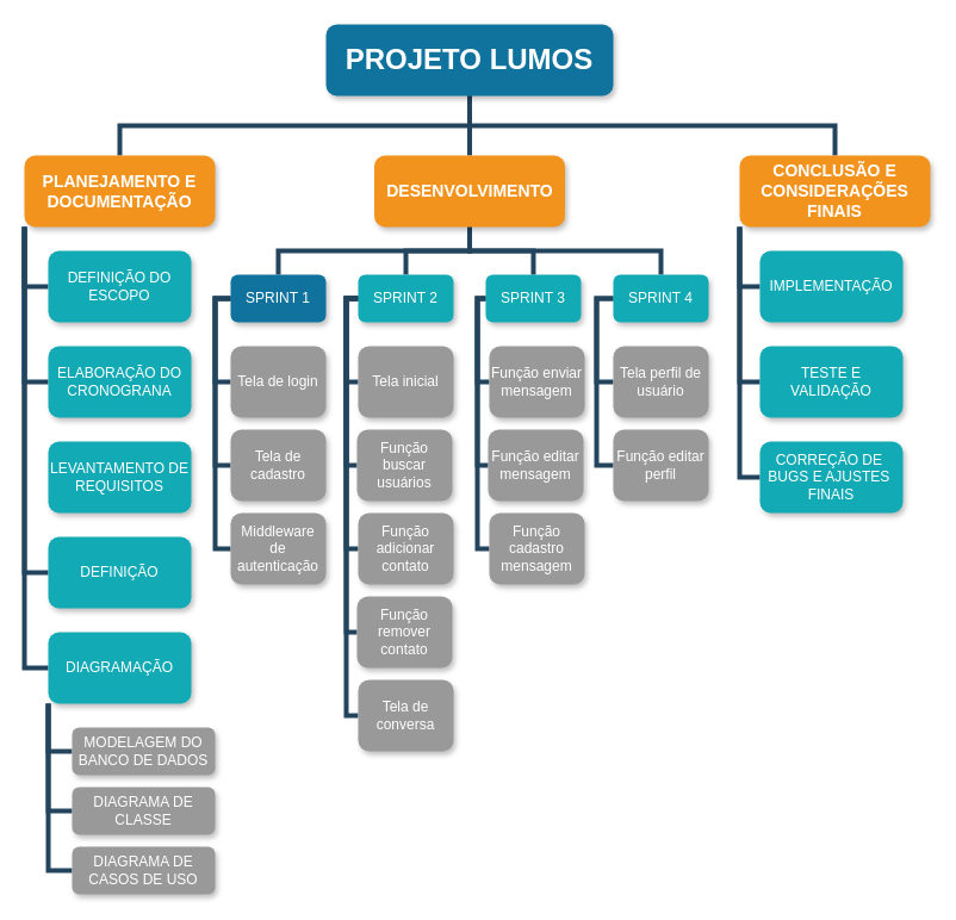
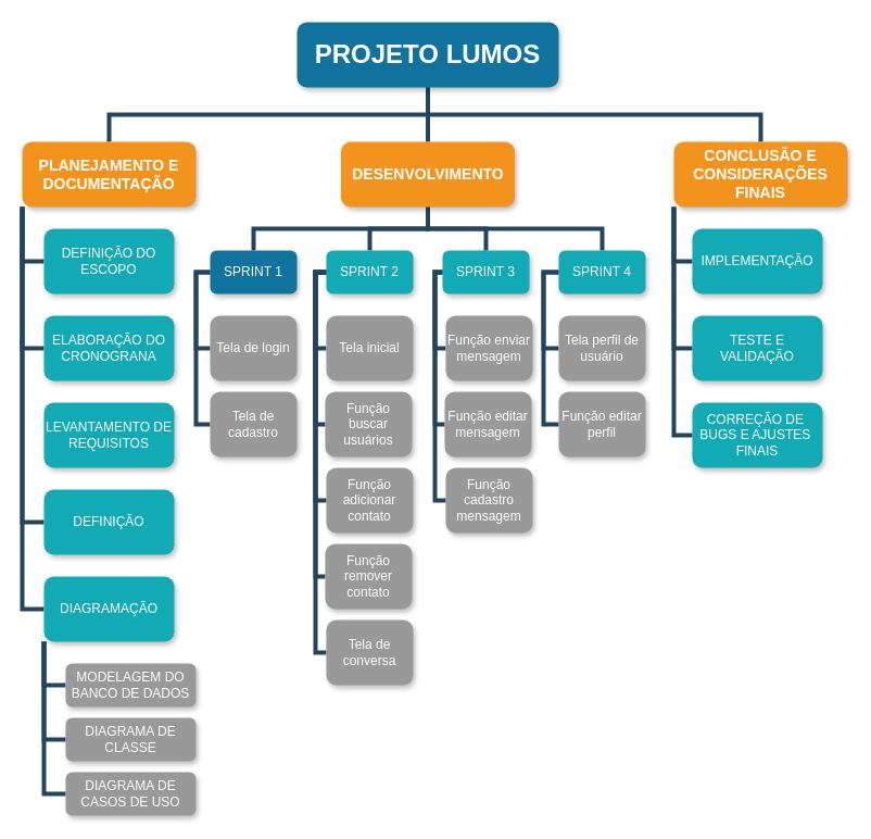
- <mxCell id="30" style="edgeStyle=elbowEdgeStyle;elbow=vertical;html=1;exitX=0;exitY=0.5;exitDx=0;exitDy=0;entryX=0;entryY=0.5;entryDx=0;entryDy=0;endArrow=none;rounded=0;strokeColor=#23445D;fontColor=#000000;endFill=0;strokeWidth=4;" parent="1" source="31" target="56" edge="1"><mxGeometry relative="1" as="geometry"><Array as="points"><mxPoint x="180" y="270" /><mxPoint x="190" y="270" /><mxPoint x="180" y="280" /></Array></mxGeometry></mxCell>
- <mxCell id="56" value="Middleware de autenticação" style="rounded=1;whiteSpace=wrap;html=1;fillColor=#999999;strokeColor=none;fontColor=#FFFFFF;shadow=1;fontStyle=0;" parent="1" vertex="1"><mxGeometry x="193" y="430" width="80" height="60" as="geometry" /></mxCell>
